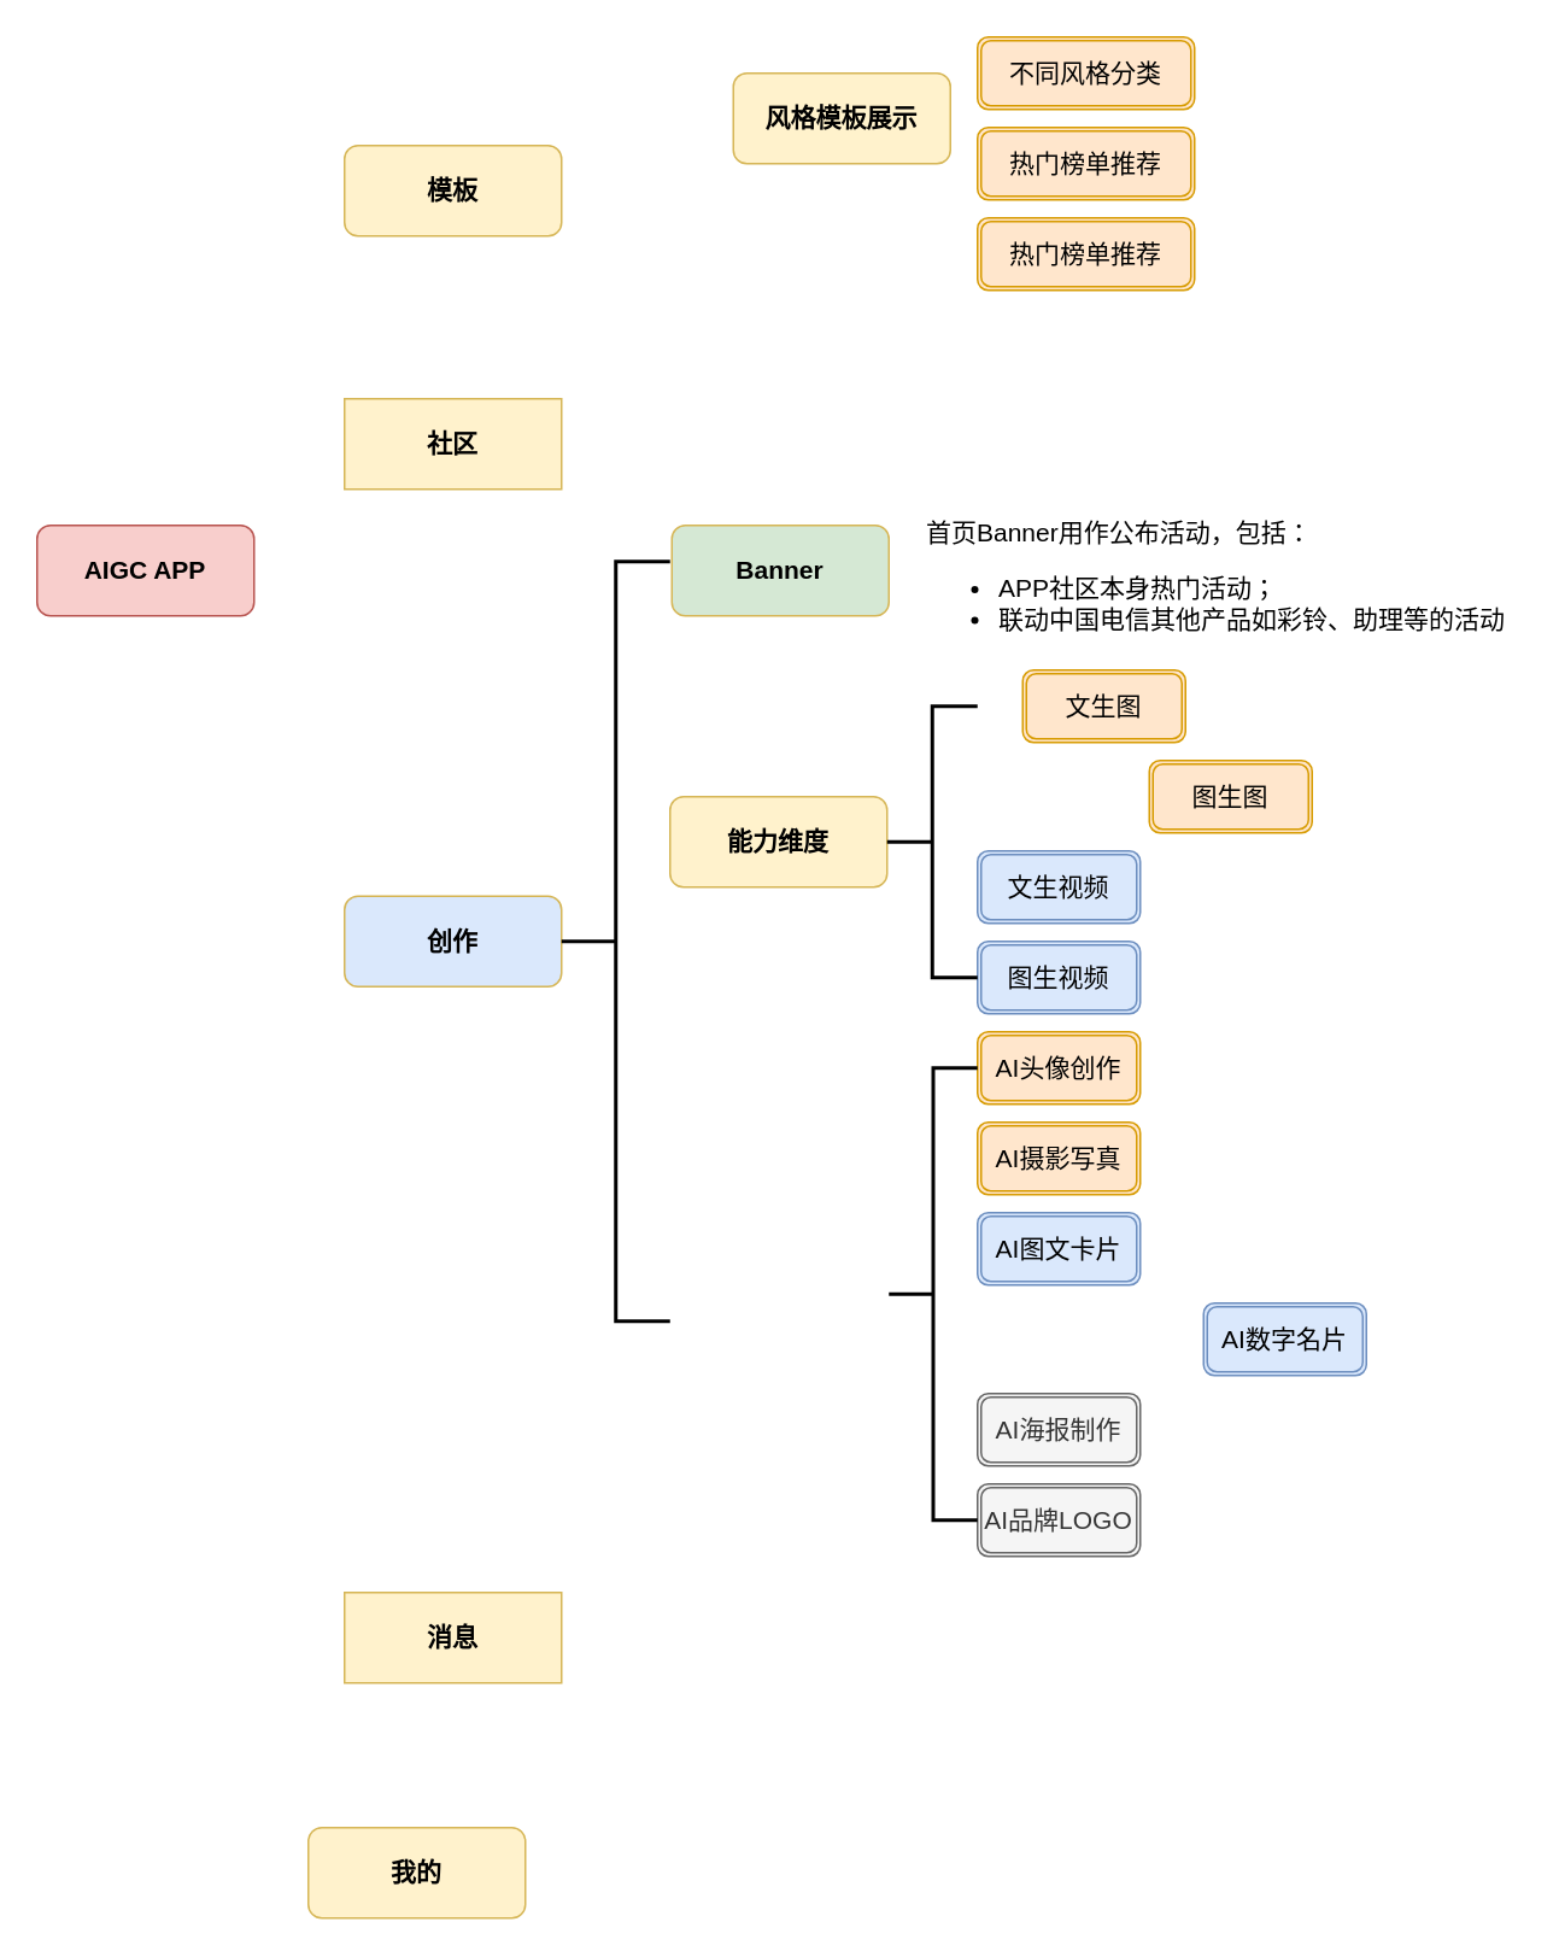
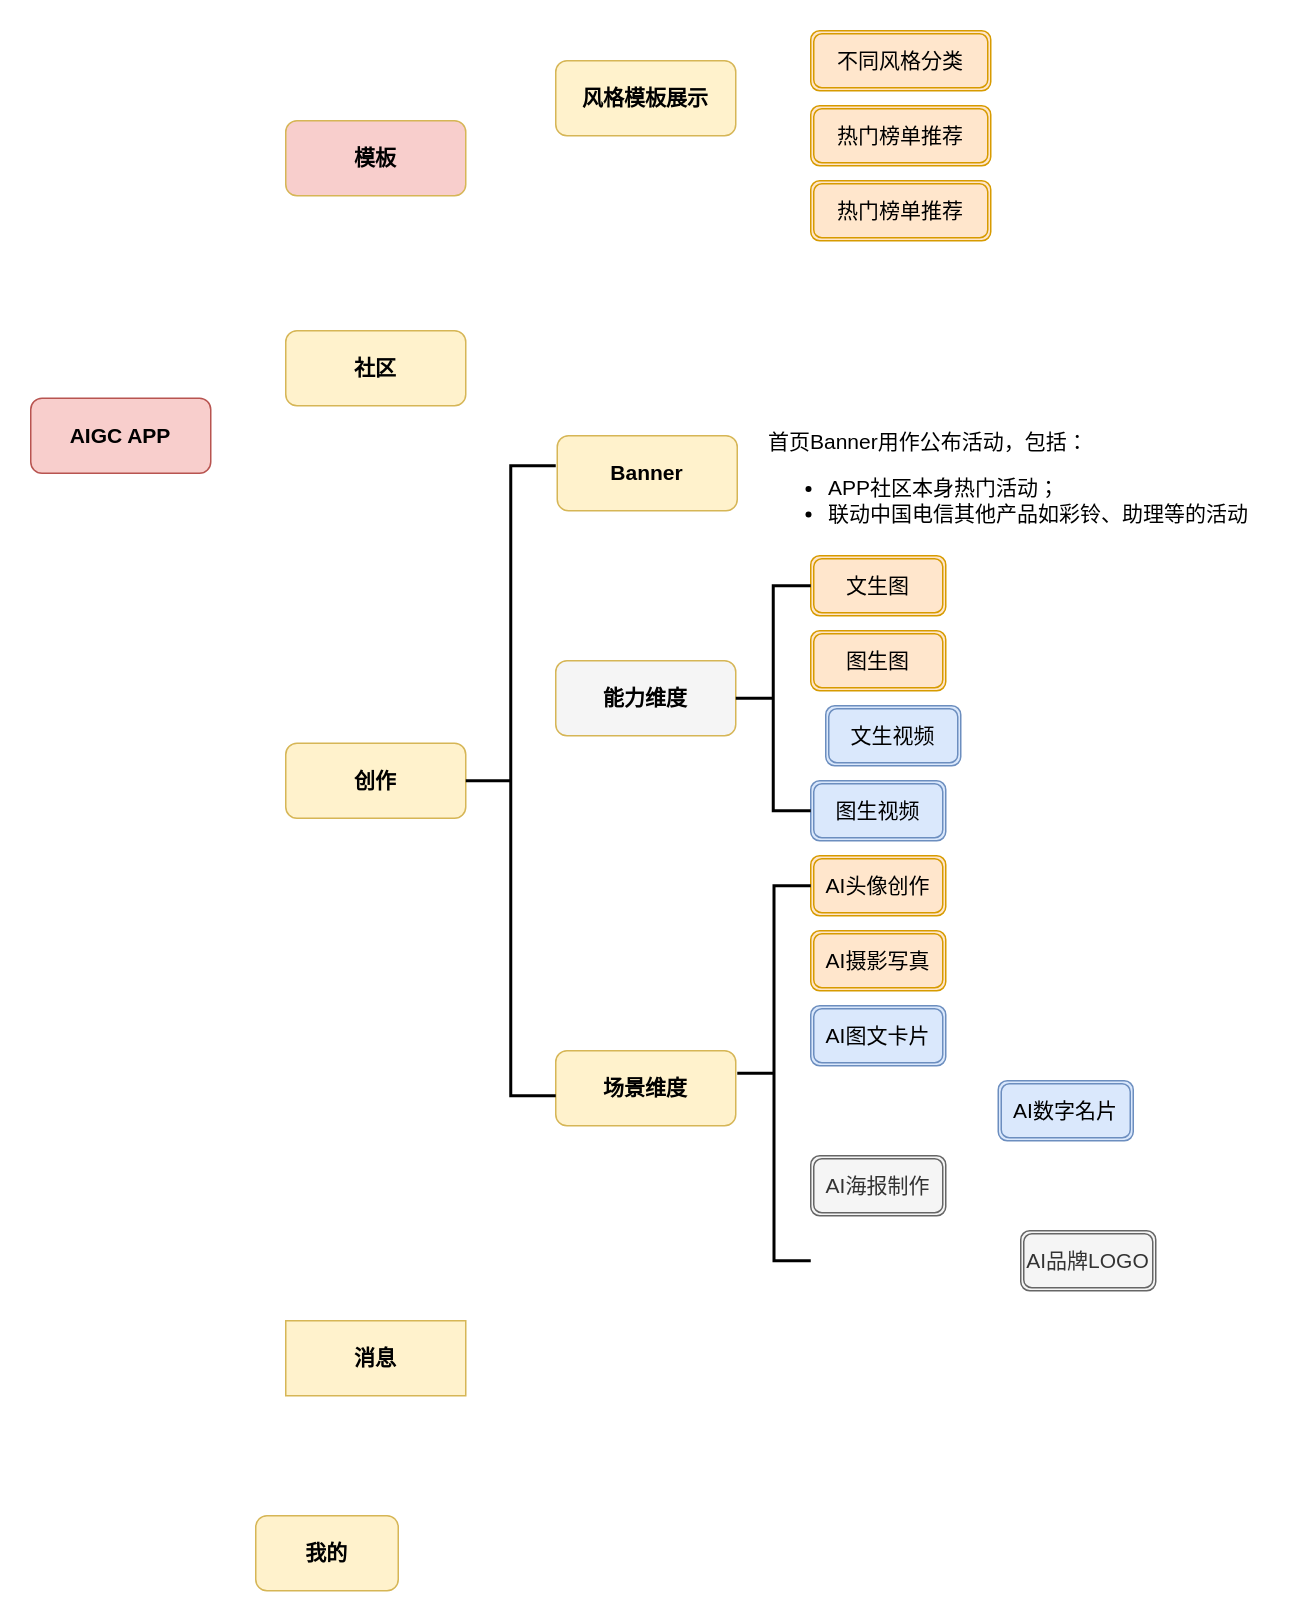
- <mxCell id="25" value="&lt;span style=&quot;font-size: 14px;&quot;&gt;&lt;b&gt;风格模板展示&lt;/b&gt;&lt;/span&gt;" style="rounded=1;whiteSpace=wrap;html=1;fillColor=#fff2cc;strokeColor=#d6b656;" vertex="1" parent="1"><mxGeometry x="405" y="40" width="120" height="50" as="geometry" /></mxCell>
+ <mxCell id="25" value="&lt;span style=&quot;font-size: 14px;&quot;&gt;&lt;b&gt;风格模板展示&lt;/b&gt;&lt;/span&gt;" style="rounded=1;whiteSpace=wrap;html=1;fillColor=#fff2cc;strokeColor=#d6b656;" vertex="1" parent="1"><mxGeometry x="370" y="40" width="120" height="50" as="geometry" /></mxCell>
- <mxCell id="5" value="&lt;b&gt;&lt;font style=&quot;font-size: 14px;&quot;&gt;模板&lt;/font&gt;&lt;/b&gt;" style="rounded=1;whiteSpace=wrap;html=1;fillColor=#fff2cc;strokeColor=#d6b656;" vertex="1" parent="1"><mxGeometry x="190" y="80" width="120" height="50" as="geometry" /></mxCell>
+ <mxCell id="5" value="&lt;b&gt;&lt;font style=&quot;font-size: 14px;&quot;&gt;模板&lt;/font&gt;&lt;/b&gt;" style="rounded=1;whiteSpace=wrap;html=1;fillColor=#f8cecc;strokeColor=#d6b656;" vertex="1" parent="1"><mxGeometry x="190" y="80" width="120" height="50" as="geometry" /></mxCell>
- <mxCell id="4" value="&lt;b&gt;&lt;font style=&quot;font-size: 14px;&quot;&gt;社区&lt;/font&gt;&lt;/b&gt;" style="whiteSpace=wrap;html=1;fillColor=#fff2cc;strokeColor=#d6b656;rounded=0;" vertex="1" parent="1"><mxGeometry x="190" y="220" width="120" height="50" as="geometry" /></mxCell>
+ <mxCell id="4" value="&lt;b&gt;&lt;font style=&quot;font-size: 14px;&quot;&gt;社区&lt;/font&gt;&lt;/b&gt;" style="rounded=1;whiteSpace=wrap;html=1;fillColor=#fff2cc;strokeColor=#d6b656;" vertex="1" parent="1"><mxGeometry x="190" y="220" width="120" height="50" as="geometry" /></mxCell>
- <mxCell id="2" value="&lt;b&gt;&lt;font style=&quot;font-size: 14px;&quot;&gt;AIGC APP&lt;/font&gt;&lt;/b&gt;" style="rounded=1;whiteSpace=wrap;html=1;fillColor=#f8cecc;strokeColor=#b85450;" vertex="1" parent="1"><mxGeometry x="20" y="290" width="120" height="50" as="geometry" /></mxCell>
+ <mxCell id="2" value="&lt;b&gt;&lt;font style=&quot;font-size: 14px;&quot;&gt;AIGC APP&lt;/font&gt;&lt;/b&gt;" style="rounded=1;whiteSpace=wrap;html=1;fillColor=#f8cecc;strokeColor=#b85450;" vertex="1" parent="1"><mxGeometry x="20" y="265" width="120" height="50" as="geometry" /></mxCell>
- <mxCell id="8" value="&lt;span style=&quot;font-size: 14px;&quot;&gt;&lt;b&gt;Banner&lt;/b&gt;&lt;/span&gt;" style="rounded=1;whiteSpace=wrap;html=1;fillColor=#d5e8d4;strokeColor=#d6b656;" vertex="1" parent="1"><mxGeometry x="371" y="290" width="120" height="50" as="geometry" /></mxCell>
+ <mxCell id="8" value="&lt;span style=&quot;font-size: 14px;&quot;&gt;&lt;b&gt;Banner&lt;/b&gt;&lt;/span&gt;" style="rounded=1;whiteSpace=wrap;html=1;fillColor=#fff2cc;strokeColor=#d6b656;" vertex="1" parent="1"><mxGeometry x="371" y="290" width="120" height="50" as="geometry" /></mxCell>
- <mxCell id="11" value="&lt;font style=&quot;font-size: 14px;&quot;&gt;文生图&lt;/font&gt;" style="shape=ext;double=1;rounded=1;whiteSpace=wrap;html=1;fillColor=#ffe6cc;strokeColor=#d79b00;" vertex="1" parent="1"><mxGeometry x="565" y="370" width="90" height="40" as="geometry" /></mxCell>
+ <mxCell id="11" value="&lt;font style=&quot;font-size: 14px;&quot;&gt;文生图&lt;/font&gt;" style="shape=ext;double=1;rounded=1;whiteSpace=wrap;html=1;fillColor=#ffe6cc;strokeColor=#d79b00;" vertex="1" parent="1"><mxGeometry x="540" y="370" width="90" height="40" as="geometry" /></mxCell>
- <mxCell id="12" value="&lt;font style=&quot;font-size: 14px;&quot;&gt;图生图&lt;/font&gt;" style="shape=ext;double=1;rounded=1;whiteSpace=wrap;html=1;fillColor=#ffe6cc;strokeColor=#d79b00;" vertex="1" parent="1"><mxGeometry x="635" y="420" width="90" height="40" as="geometry" /></mxCell>
+ <mxCell id="12" value="&lt;font style=&quot;font-size: 14px;&quot;&gt;图生图&lt;/font&gt;" style="shape=ext;double=1;rounded=1;whiteSpace=wrap;html=1;fillColor=#ffe6cc;strokeColor=#d79b00;" vertex="1" parent="1"><mxGeometry x="540" y="420" width="90" height="40" as="geometry" /></mxCell>
- <mxCell id="9" value="&lt;span style=&quot;font-size: 14px;&quot;&gt;&lt;b&gt;能力维度&lt;/b&gt;&lt;/span&gt;" style="rounded=1;whiteSpace=wrap;html=1;fillColor=#fff2cc;strokeColor=#d6b656;" vertex="1" parent="1"><mxGeometry x="370" y="440" width="120" height="50" as="geometry" /></mxCell>
+ <mxCell id="9" value="&lt;span style=&quot;font-size: 14px;&quot;&gt;&lt;b&gt;能力维度&lt;/b&gt;&lt;/span&gt;" style="rounded=1;whiteSpace=wrap;html=1;fillColor=#f5f5f5;strokeColor=#d6b656;" vertex="1" parent="1"><mxGeometry x="370" y="440" width="120" height="50" as="geometry" /></mxCell>
- <mxCell id="13" value="&lt;font style=&quot;font-size: 14px;&quot;&gt;文生视频&lt;/font&gt;" style="shape=ext;double=1;rounded=1;whiteSpace=wrap;html=1;fillColor=#dae8fc;strokeColor=#6c8ebf;" vertex="1" parent="1"><mxGeometry x="540" y="470" width="90" height="40" as="geometry" /></mxCell>
+ <mxCell id="13" value="&lt;font style=&quot;font-size: 14px;&quot;&gt;文生视频&lt;/font&gt;" style="shape=ext;double=1;rounded=1;whiteSpace=wrap;html=1;fillColor=#dae8fc;strokeColor=#6c8ebf;" vertex="1" parent="1"><mxGeometry x="550" y="470" width="90" height="40" as="geometry" /></mxCell>
- <mxCell id="3" value="&lt;b&gt;&lt;font style=&quot;font-size: 14px;&quot;&gt;创作&lt;/font&gt;&lt;/b&gt;" style="rounded=1;whiteSpace=wrap;html=1;fillColor=#dae8fc;strokeColor=#d6b656;" vertex="1" parent="1"><mxGeometry x="190" y="495" width="120" height="50" as="geometry" /></mxCell>
+ <mxCell id="3" value="&lt;b&gt;&lt;font style=&quot;font-size: 14px;&quot;&gt;创作&lt;/font&gt;&lt;/b&gt;" style="rounded=1;whiteSpace=wrap;html=1;fillColor=#fff2cc;strokeColor=#d6b656;" vertex="1" parent="1"><mxGeometry x="190" y="495" width="120" height="50" as="geometry" /></mxCell>
+ <mxCell id="10" value="&lt;span style=&quot;font-size: 14px;&quot;&gt;&lt;b&gt;场景维度&lt;/b&gt;&lt;/span&gt;" style="rounded=1;whiteSpace=wrap;html=1;fillColor=#fff2cc;strokeColor=#d6b656;" vertex="1" parent="1"><mxGeometry x="370" y="700" width="120" height="50" as="geometry" /></mxCell>
- <mxCell id="21" value="&lt;font style=&quot;font-size: 14px;&quot;&gt;AI品牌LOGO&lt;/font&gt;" style="shape=ext;double=1;rounded=1;whiteSpace=wrap;html=1;fillColor=#f5f5f5;strokeColor=#666666;fontColor=#333333;" vertex="1" parent="1"><mxGeometry x="540" y="820" width="90" height="40" as="geometry" /></mxCell>
+ <mxCell id="21" value="&lt;font style=&quot;font-size: 14px;&quot;&gt;AI品牌LOGO&lt;/font&gt;" style="shape=ext;double=1;rounded=1;whiteSpace=wrap;html=1;fillColor=#f5f5f5;strokeColor=#666666;fontColor=#333333;" vertex="1" parent="1"><mxGeometry x="680" y="820" width="90" height="40" as="geometry" /></mxCell>
- <mxCell id="7" value="&lt;b&gt;&lt;font style=&quot;font-size: 14px;&quot;&gt;我的&lt;/font&gt;&lt;/b&gt;" style="rounded=1;whiteSpace=wrap;html=1;fillColor=#fff2cc;strokeColor=#d6b656;" vertex="1" parent="1"><mxGeometry x="170" y="1010" width="120" height="50" as="geometry" /></mxCell>
+ <mxCell id="7" value="&lt;b&gt;&lt;font style=&quot;font-size: 14px;&quot;&gt;我的&lt;/font&gt;&lt;/b&gt;" style="rounded=1;whiteSpace=wrap;html=1;fillColor=#fff2cc;strokeColor=#d6b656;" vertex="1" parent="1"><mxGeometry x="170" y="1010" width="95" height="50" as="geometry" /></mxCell>
